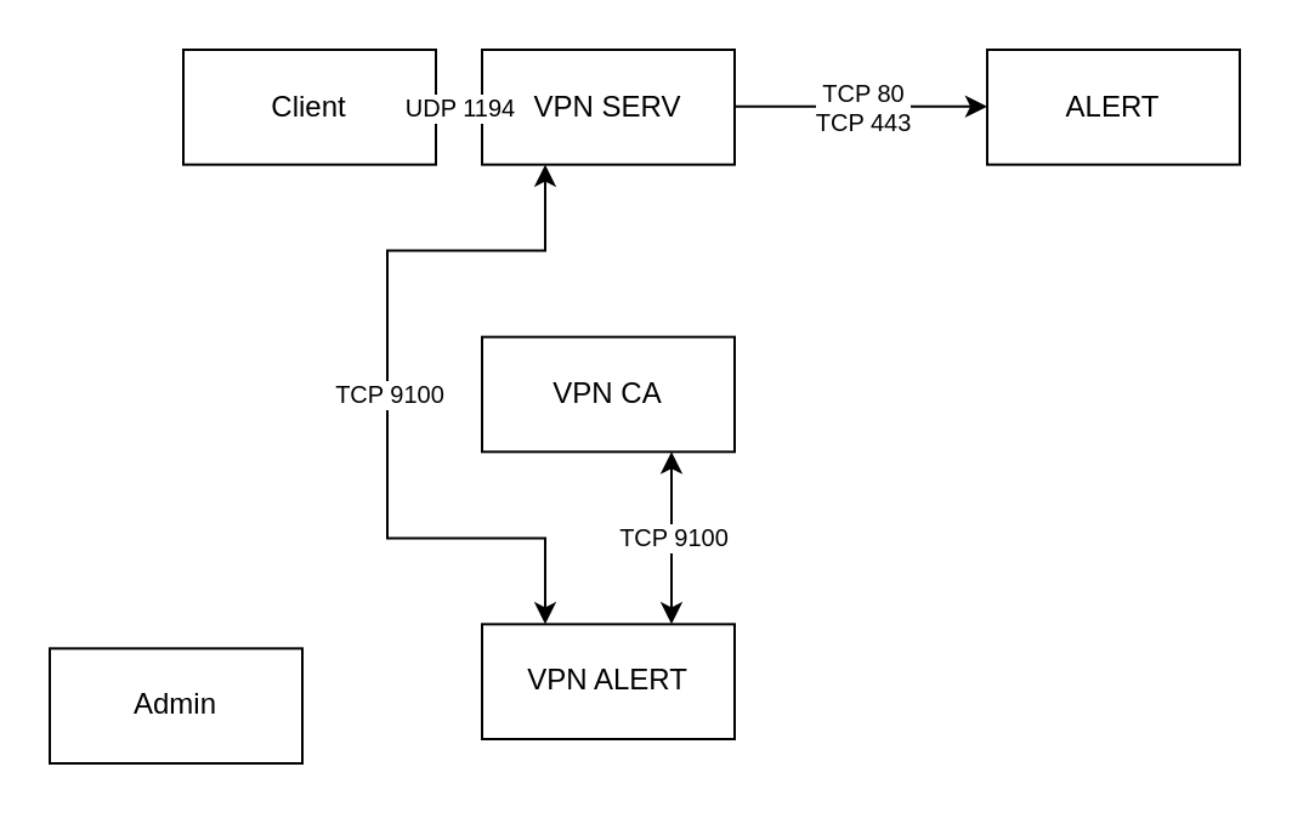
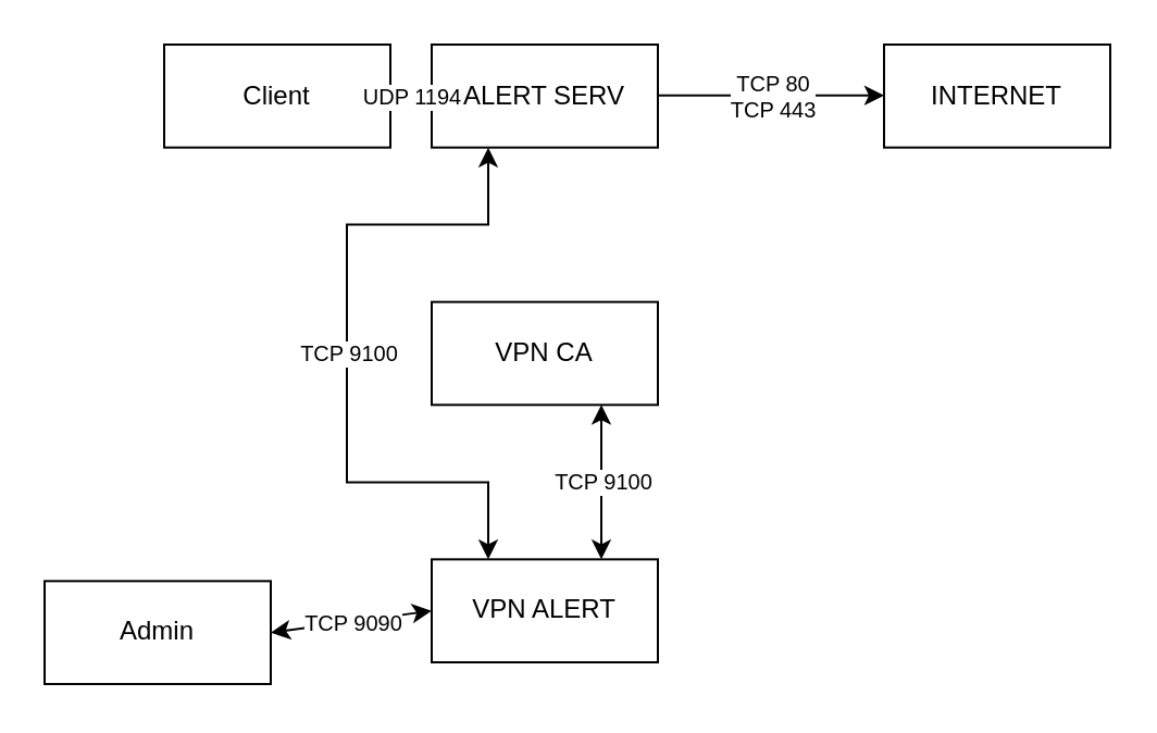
- <mxCell id="3" value="VPN SERV" style="rounded=0;whiteSpace=wrap;html=1;" parent="1" vertex="1"><mxGeometry x="198" y="20" width="104" height="47.333" as="geometry" /></mxCell>
+ <mxCell id="3" value="ALERT SERV" style="rounded=0;whiteSpace=wrap;html=1;" parent="1" vertex="1"><mxGeometry x="198" y="20" width="104" height="47.333" as="geometry" /></mxCell>
- <mxCell id="12" value="ALERT" style="rounded=0;whiteSpace=wrap;html=1;" parent="1" vertex="1"><mxGeometry x="406" y="20" width="104" height="47.333" as="geometry" /></mxCell>
+ <mxCell id="12" value="INTERNET" style="rounded=0;whiteSpace=wrap;html=1;" parent="1" vertex="1"><mxGeometry x="406" y="20" width="104" height="47.333" as="geometry" /></mxCell>
+ <mxCell id="16" value="" style="endArrow=classic;html=1;rounded=0;exitX=0;exitY=0.5;exitDx=0;exitDy=0;endFill=1;startArrow=classic;startFill=1;entryX=1;entryY=0.5;entryDx=0;entryDy=0;" edge="1" parent="1" source="5" target="15"><mxGeometry relative="1" as="geometry"><mxPoint x="96" y="216.997" as="sourcePoint" /><mxPoint x="96" y="287.997" as="targetPoint" /></mxGeometry></mxCell>
+ <mxCell id="17" value="TCP 9090" style="edgeLabel;resizable=0;html=1;;align=center;verticalAlign=middle;fontSize=10;" connectable="0" vertex="1" parent="16"><mxGeometry relative="1" as="geometry" /></mxCell>
